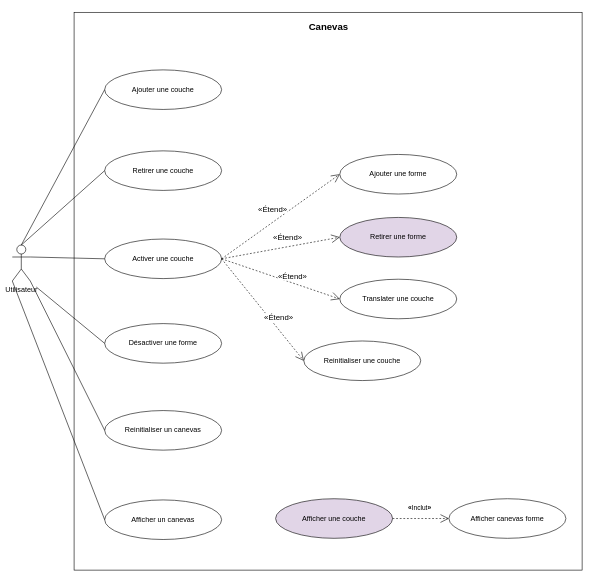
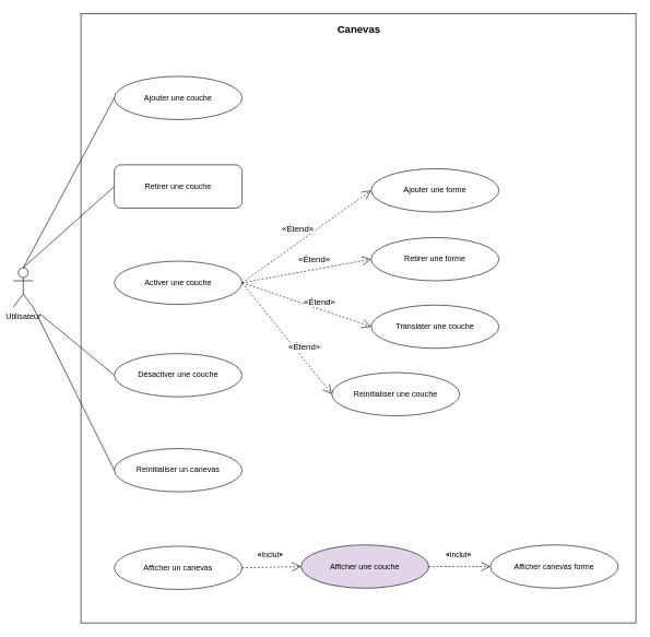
- <mxCell id="17" value="Retirer une couche" style="ellipse;whiteSpace=wrap;html=1;" vertex="1" parent="1"><mxGeometry x="174" y="251" width="195" height="66" as="geometry" /></mxCell>
+ <mxCell id="17" value="Retirer une couche" style="whiteSpace=wrap;html=1;rounded=1;" vertex="1" parent="1"><mxGeometry x="174" y="251" width="195" height="66" as="geometry" /></mxCell>
- <mxCell id="19" value="Retirer une forme" style="ellipse;whiteSpace=wrap;html=1;fillColor=#e1d5e7;" vertex="1" parent="1"><mxGeometry x="566" y="362" width="195" height="66" as="geometry" /></mxCell>
+ <mxCell id="19" value="Retirer une forme" style="ellipse;whiteSpace=wrap;html=1;" vertex="1" parent="1"><mxGeometry x="566" y="362" width="195" height="66" as="geometry" /></mxCell>
- <mxCell id="26" value="" style="endArrow=none;html=1;rounded=0;entryX=0;entryY=0.5;entryDx=0;entryDy=0;exitX=1;exitY=0.333;exitDx=0;exitDy=0;exitPerimeter=0;" edge="1" parent="1" source="3" target="5"><mxGeometry width="50" height="50" relative="1" as="geometry"><mxPoint x="60" y="478" as="sourcePoint" /><mxPoint x="184" y="727" as="targetPoint" /></mxGeometry></mxCell>
- <mxCell id="18" value="Désactiver une forme" style="ellipse;whiteSpace=wrap;html=1;" vertex="1" parent="1"><mxGeometry x="174" y="539" width="195" height="66" as="geometry" /></mxCell>
+ <mxCell id="18" value="Désactiver une couche" style="ellipse;whiteSpace=wrap;html=1;" vertex="1" parent="1"><mxGeometry x="174" y="539" width="195" height="66" as="geometry" /></mxCell>
- <mxCell id="12" value="" style="endArrow=none;html=1;rounded=0;entryX=0;entryY=0.5;entryDx=0;entryDy=0;exitX=0;exitY=1;exitDx=0;exitDy=0;exitPerimeter=0;" edge="1" parent="1" source="3" target="11"><mxGeometry width="50" height="50" relative="1" as="geometry"><mxPoint x="14" y="533" as="sourcePoint" /><mxPoint x="168" y="739" as="targetPoint" /></mxGeometry></mxCell>
+ <mxCell id="13" value="&lt;span lang=&quot;fr&quot; class=&quot;BxUVEf ILfuVd&quot;&gt;&lt;span class=&quot;hgKElc&quot;&gt;&lt;b&gt;«&lt;/b&gt;Inclut&lt;b&gt;»&lt;/b&gt;&lt;/span&gt;&lt;/span&gt;" style="endArrow=open;endSize=12;dashed=1;html=1;rounded=0;exitX=1;exitY=0.5;exitDx=0;exitDy=0;entryX=0;entryY=0.5;entryDx=0;entryDy=0;" edge="1" parent="1" source="11" target="14"><mxGeometry x="-0.035" y="18" width="160" relative="1" as="geometry"><mxPoint x="479" y="761" as="sourcePoint" /><mxPoint x="510" y="756" as="targetPoint" /><mxPoint as="offset" /></mxGeometry></mxCell>
